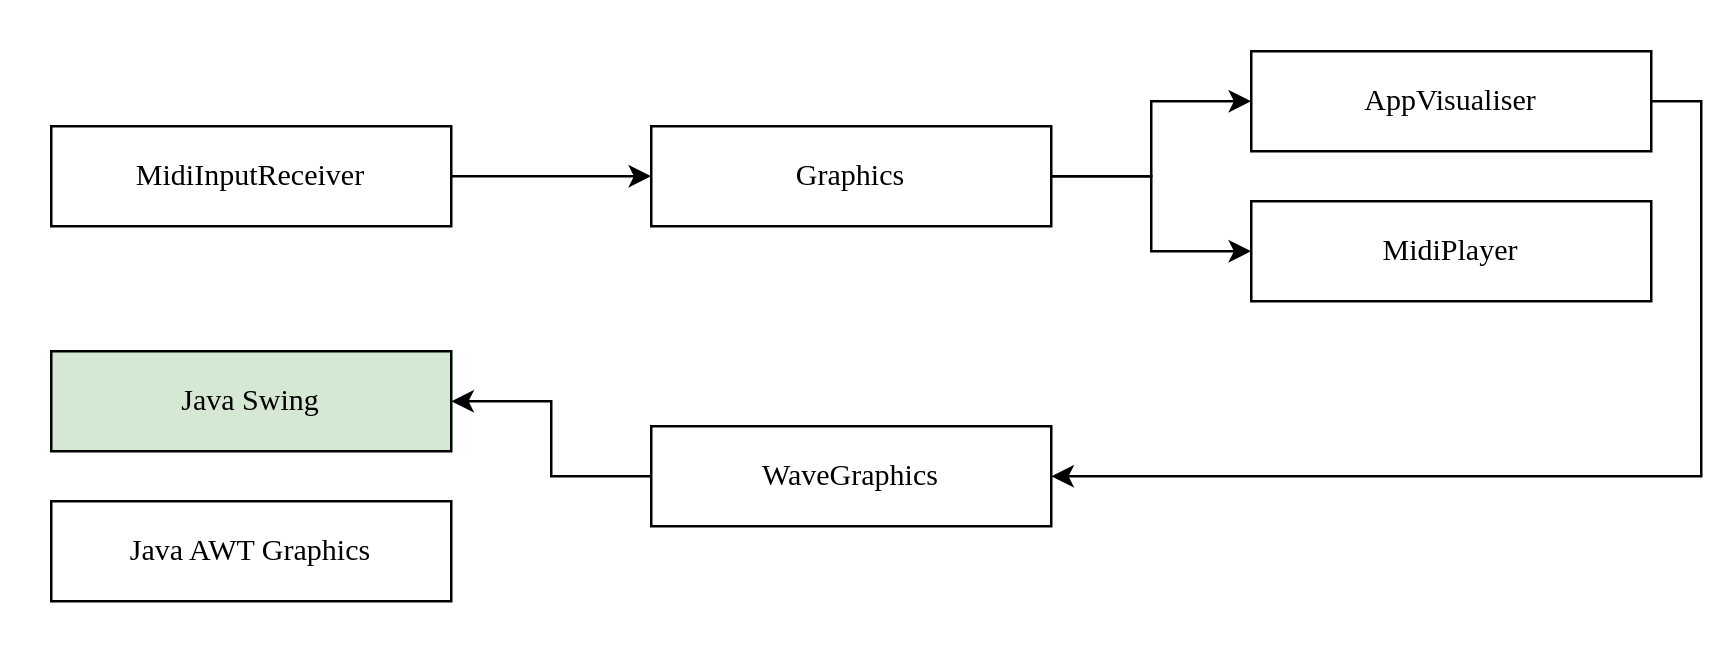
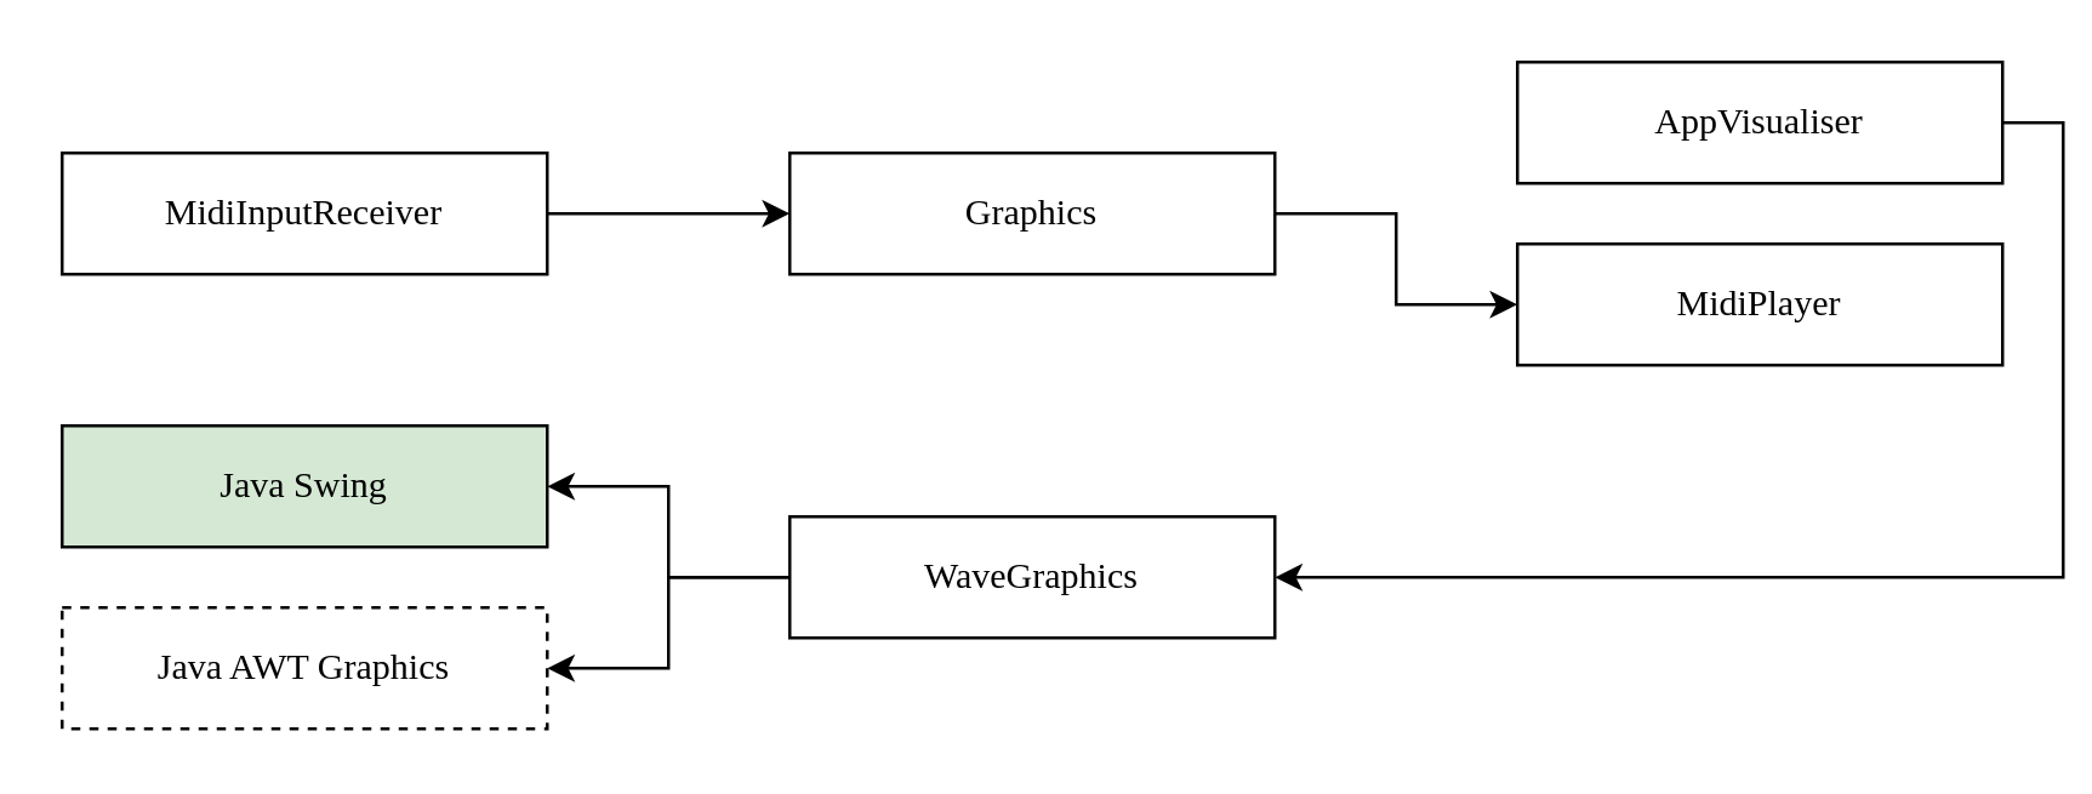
- <mxCell id="4" style="edgeStyle=orthogonalEdgeStyle;rounded=0;orthogonalLoop=1;jettySize=auto;html=1;exitX=1;exitY=0.5;exitDx=0;exitDy=0;entryX=0;entryY=0.5;entryDx=0;entryDy=0;fontFamily=Lucida Console;fontSize=12;" edge="1" parent="1" source="6" target="8"><mxGeometry relative="1" as="geometry" /></mxCell>
- <mxCell id="14" value="Java AWT Graphics" style="rounded=0;whiteSpace=wrap;html=1;fontFamily=Lucida Console;fontSize=12;" vertex="1" parent="1"><mxGeometry x="20" y="200" width="160" height="40" as="geometry" /></mxCell>
+ <mxCell id="14" value="Java AWT Graphics" style="rounded=0;whiteSpace=wrap;html=1;fontFamily=Lucida Console;fontSize=12;dashed=1;" vertex="1" parent="1"><mxGeometry x="20" y="200" width="160" height="40" as="geometry" /></mxCell>
+ <mxCell id="11" style="edgeStyle=orthogonalEdgeStyle;rounded=0;orthogonalLoop=1;jettySize=auto;html=1;exitX=0;exitY=0.5;exitDx=0;exitDy=0;entryX=1;entryY=0.5;entryDx=0;entryDy=0;fontFamily=Lucida Console;fontSize=12;" edge="1" parent="1" source="12" target="14"><mxGeometry relative="1" as="geometry" /></mxCell>
